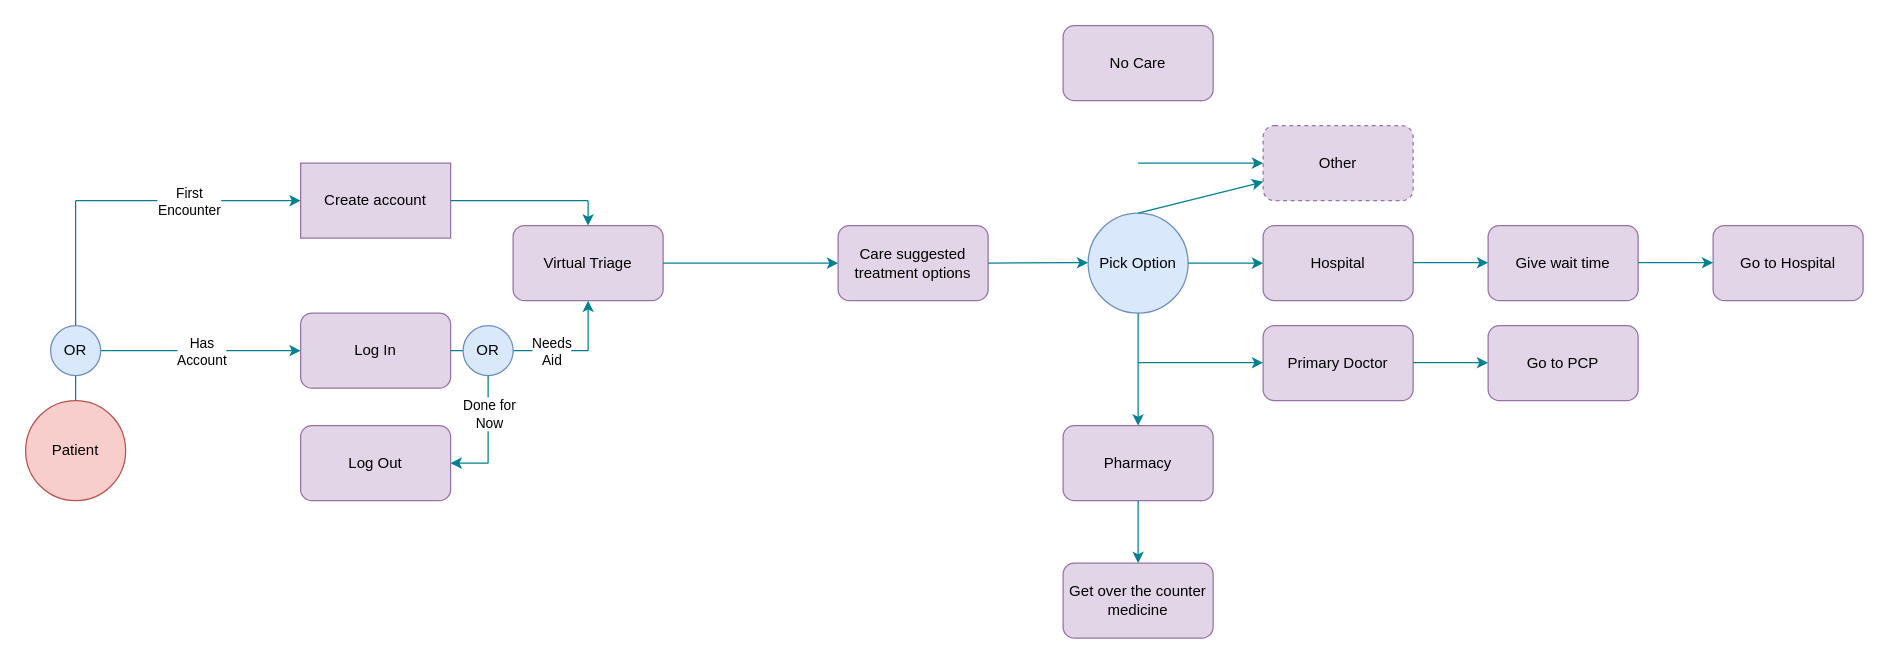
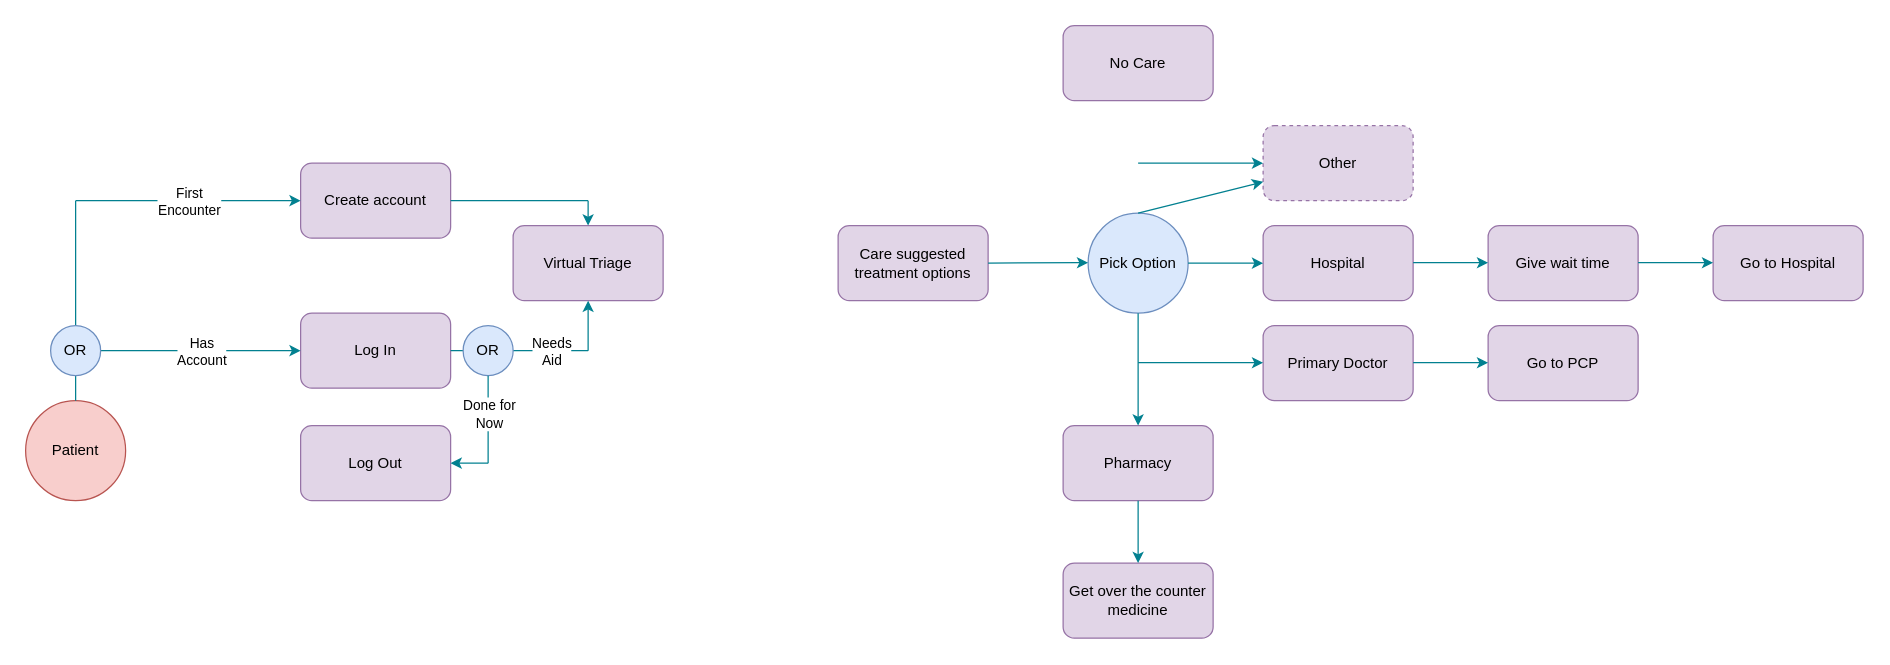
- <mxCell id="3" value="Create account" style="whiteSpace=wrap;html=1;fillColor=#e1d5e7;strokeColor=#9673a6;rounded=0;" vertex="1" parent="1"><mxGeometry x="240" y="130" width="120" height="60" as="geometry" /></mxCell>
+ <mxCell id="3" value="Create account" style="rounded=1;whiteSpace=wrap;html=1;fillColor=#e1d5e7;strokeColor=#9673a6;" vertex="1" parent="1"><mxGeometry x="240" y="130" width="120" height="60" as="geometry" /></mxCell>
- <mxCell id="24" value="" style="endArrow=classic;html=1;rounded=0;strokeColor=#028090;fontColor=#E4FDE1;fillColor=#F45B69;entryX=0;entryY=0.5;entryDx=0;entryDy=0;exitX=1;exitY=0.5;exitDx=0;exitDy=0;" edge="1" parent="1" source="8" target="23"><mxGeometry width="50" height="50" relative="1" as="geometry"><mxPoint x="480" y="290" as="sourcePoint" /><mxPoint x="480" y="250" as="targetPoint" /></mxGeometry></mxCell>
